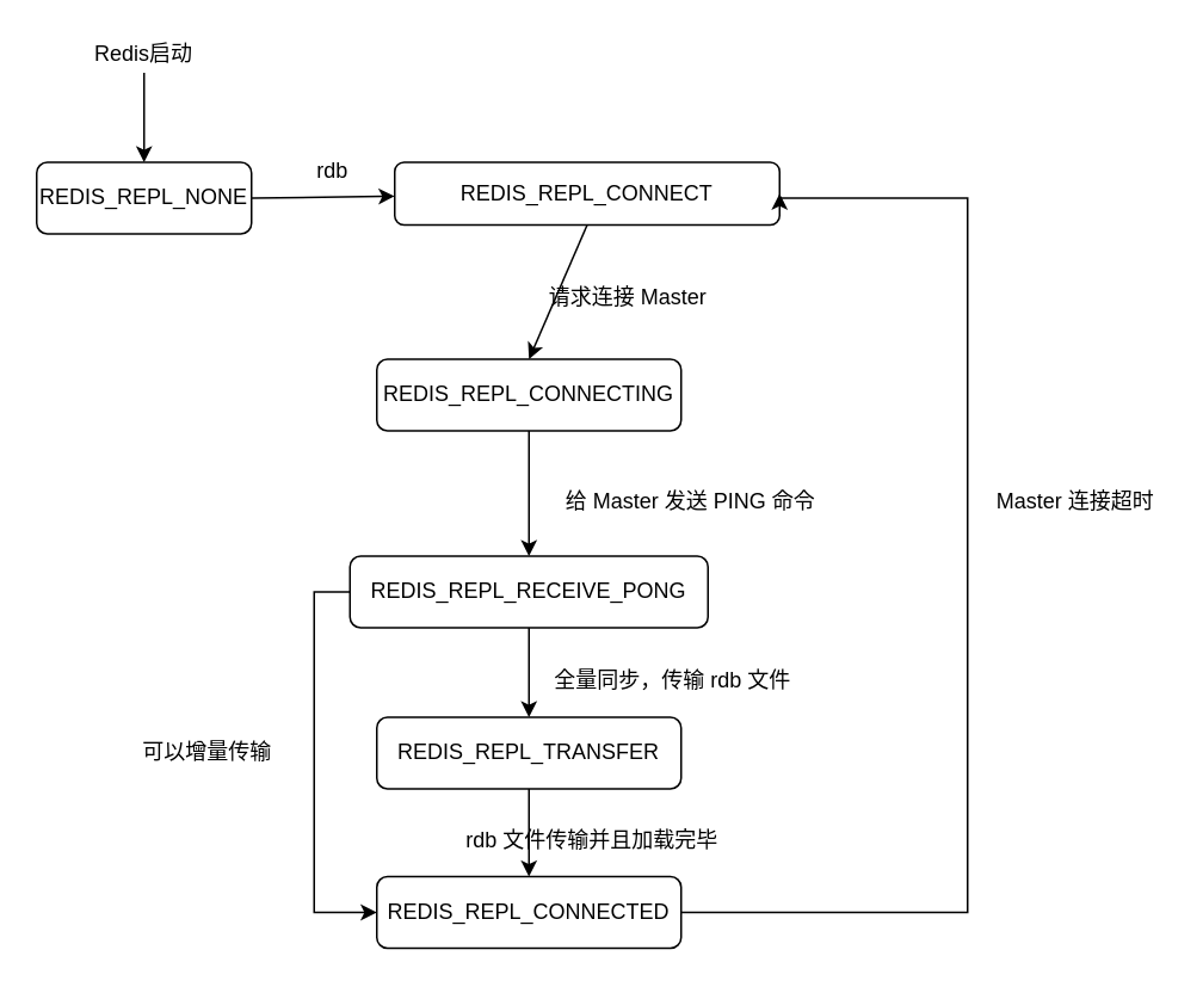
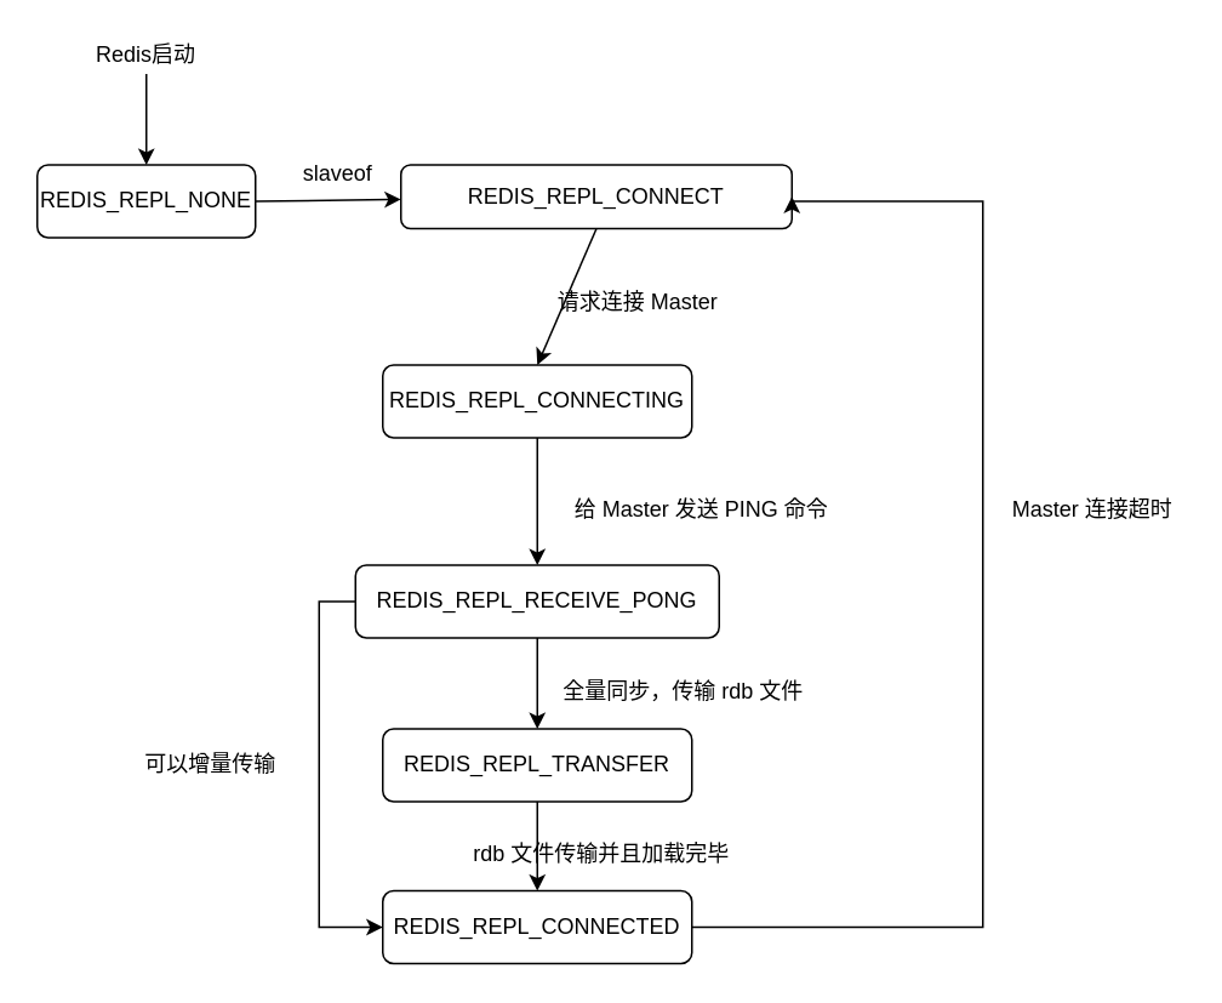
- <mxCell id="17" value="rdb" style="text;html=1;align=center;verticalAlign=middle;resizable=0;points=[];autosize=1;" vertex="1" parent="1"><mxGeometry x="160" y="85" width="50" height="20" as="geometry" /></mxCell>
+ <mxCell id="17" value="slaveof" style="text;html=1;align=center;verticalAlign=middle;resizable=0;points=[];autosize=1;" vertex="1" parent="1"><mxGeometry x="160" y="85" width="50" height="20" as="geometry" /></mxCell>
